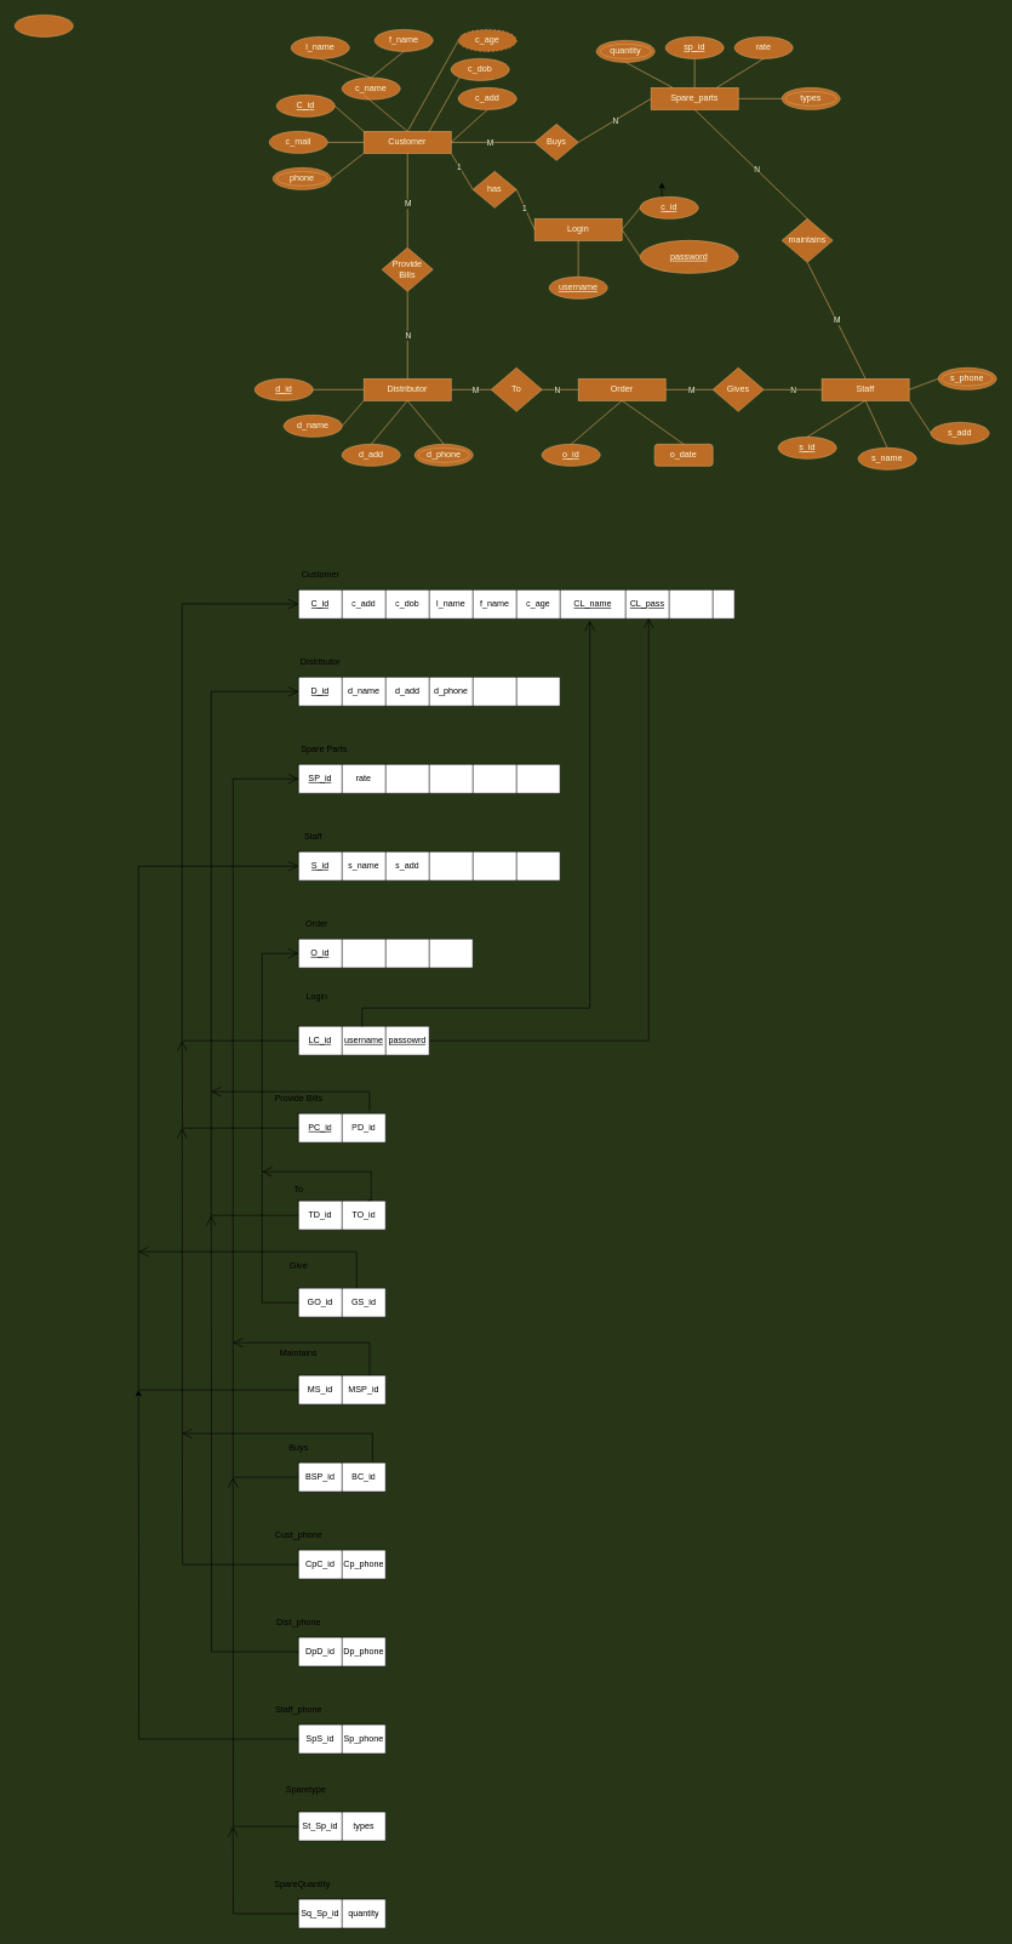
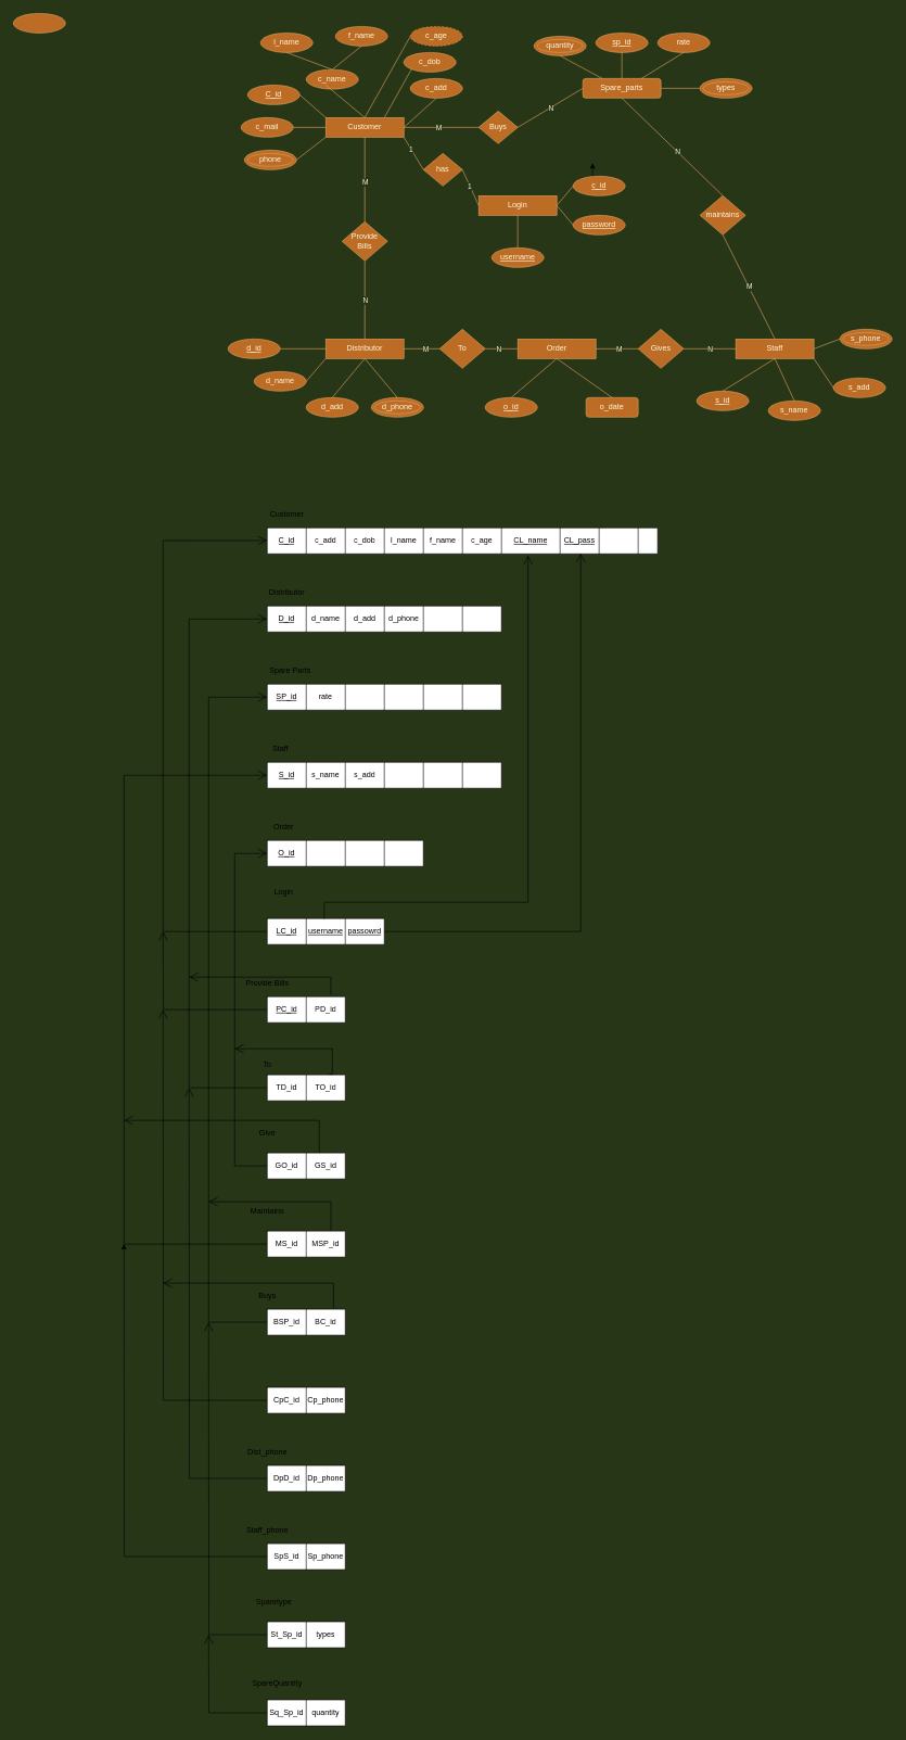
- <mxCell id="29" value="Spare_parts" style="rounded=0;whiteSpace=wrap;html=1;fillColor=#BC6C25;strokeColor=#DDA15E;fontColor=#FEFAE0;" parent="1" vertex="1"><mxGeometry x="895" y="120" width="120" height="30" as="geometry" /></mxCell>
+ <mxCell id="29" value="Spare_parts" style="whiteSpace=wrap;html=1;fillColor=#BC6C25;strokeColor=#DDA15E;fontColor=#FEFAE0;rounded=1;" parent="1" vertex="1"><mxGeometry x="895" y="120" width="120" height="30" as="geometry" /></mxCell>
- <mxCell id="43" value="&lt;u&gt;password&lt;/u&gt;" style="ellipse;whiteSpace=wrap;html=1;fillColor=#BC6C25;strokeColor=#DDA15E;fontColor=#FEFAE0;rounded=0;" parent="1" vertex="1"><mxGeometry x="880" y="330" width="135" height="45" as="geometry" /></mxCell>
+ <mxCell id="43" value="&lt;u&gt;password&lt;/u&gt;" style="ellipse;whiteSpace=wrap;html=1;fillColor=#BC6C25;strokeColor=#DDA15E;fontColor=#FEFAE0;rounded=0;" parent="1" vertex="1"><mxGeometry x="880" y="330" width="80" height="30" as="geometry" /></mxCell>
- <mxCell id="201" value="Cust_phone" style="text;html=1;align=center;verticalAlign=middle;resizable=0;points=[];autosize=1;strokeColor=none;fillColor=none;" parent="1" vertex="1"><mxGeometry x="365" y="2095" width="90" height="30" as="geometry" /></mxCell>
- <mxCell id="205" value="SpareQuantity" style="text;html=1;align=center;verticalAlign=middle;resizable=0;points=[];autosize=1;strokeColor=none;fillColor=none;" parent="1" vertex="1"><mxGeometry x="365" y="2575" width="100" height="30" as="geometry" /></mxCell>
+ <mxCell id="205" value="SpareQuantity" style="text;html=1;align=center;verticalAlign=middle;resizable=0;points=[];autosize=1;strokeColor=none;fillColor=none;" parent="1" vertex="1"><mxGeometry x="375" y="2570" width="100" height="30" as="geometry" /></mxCell>
